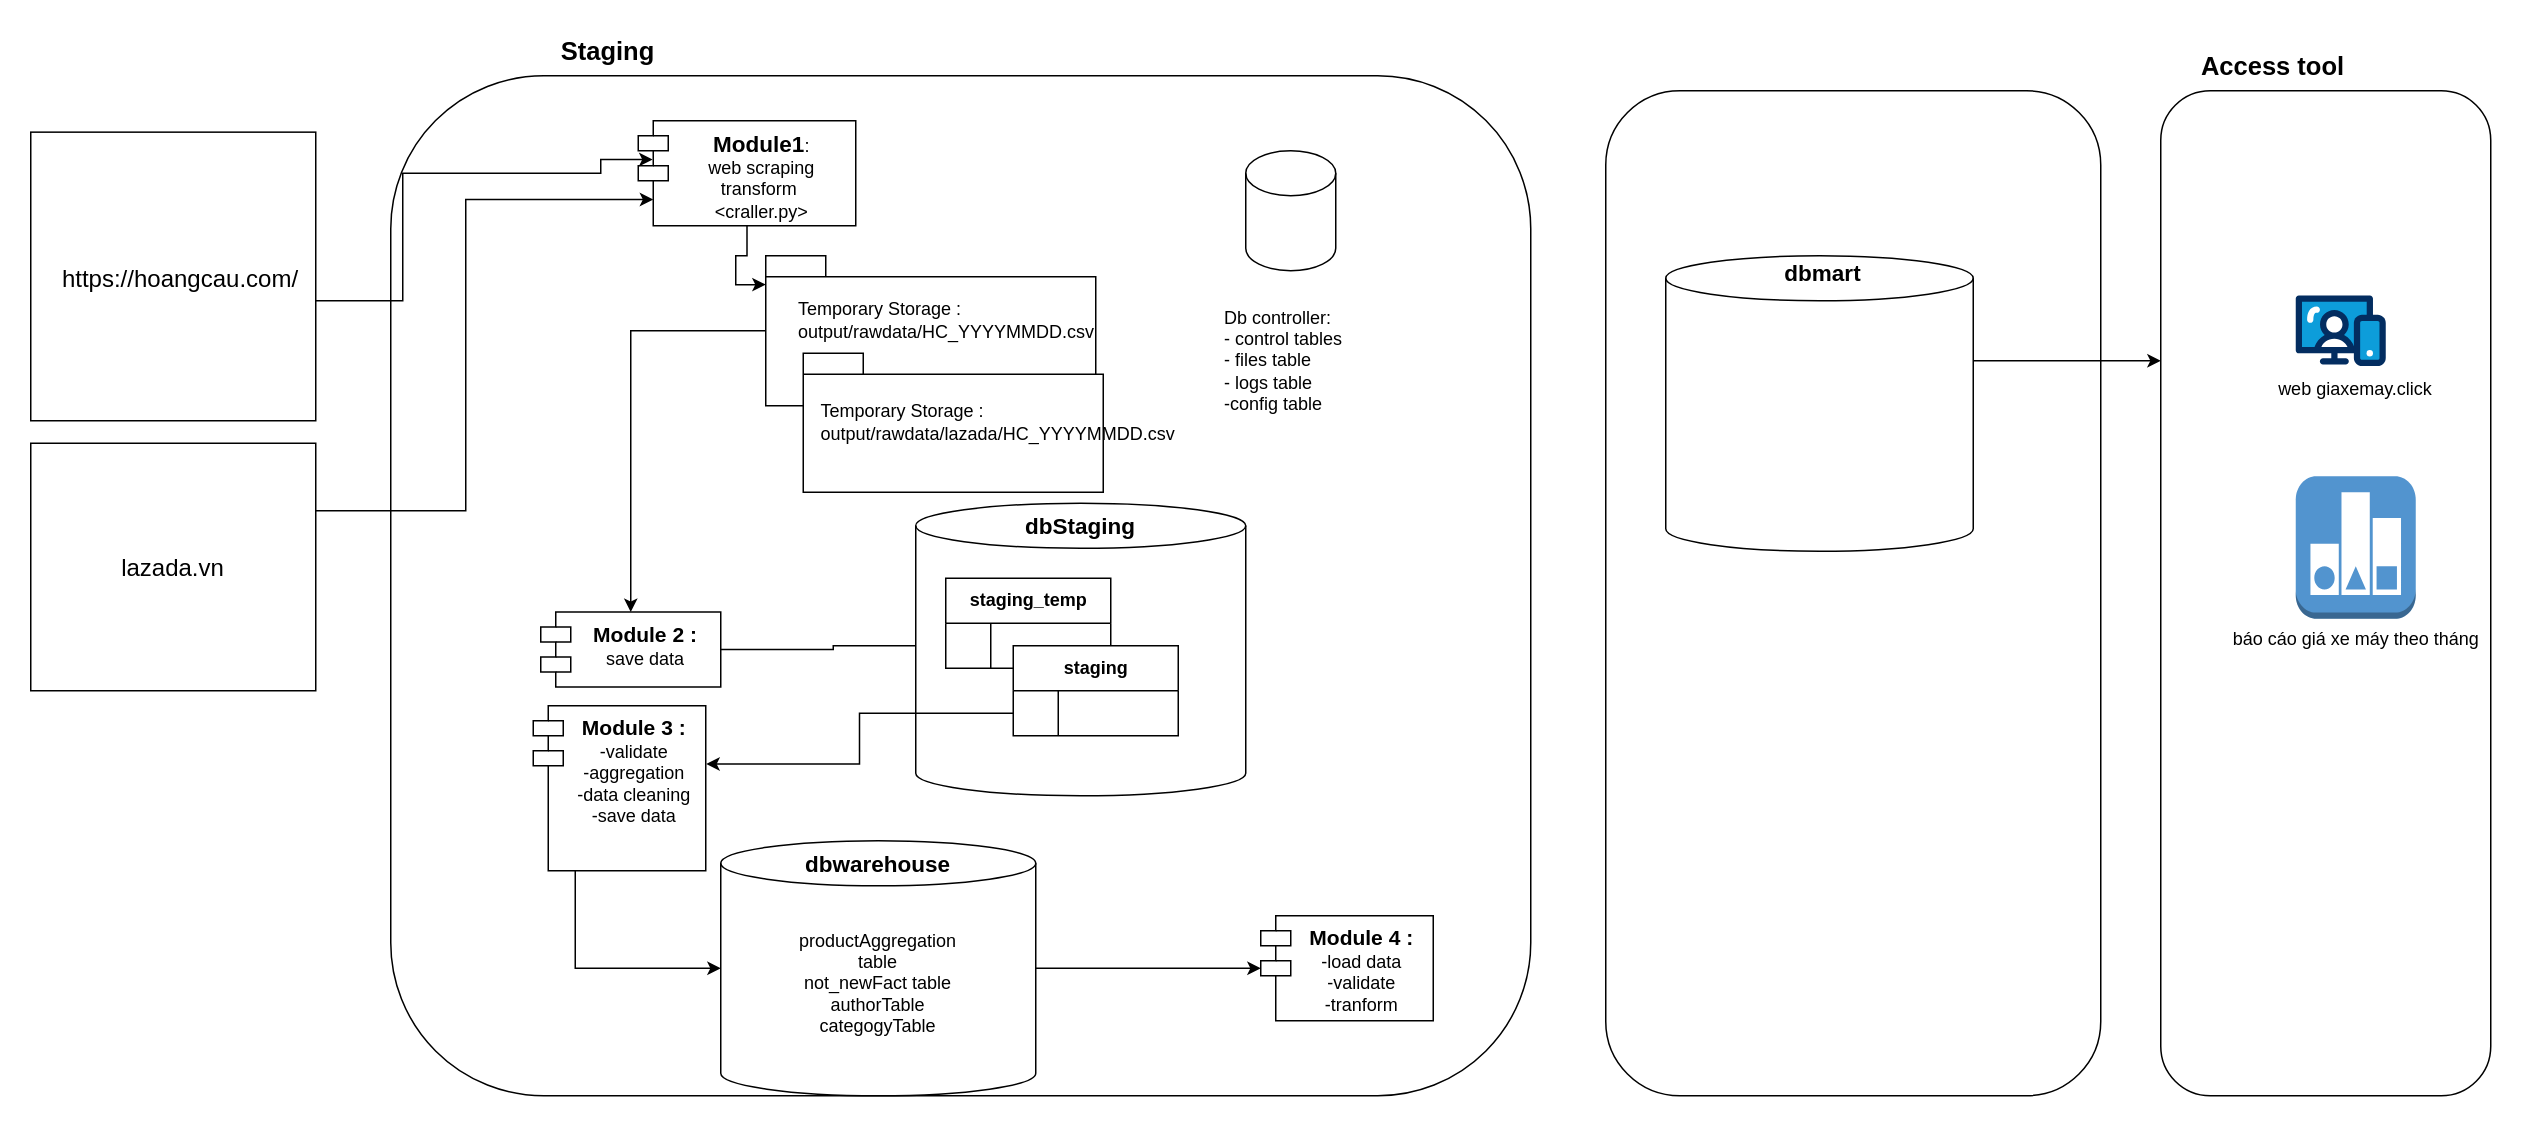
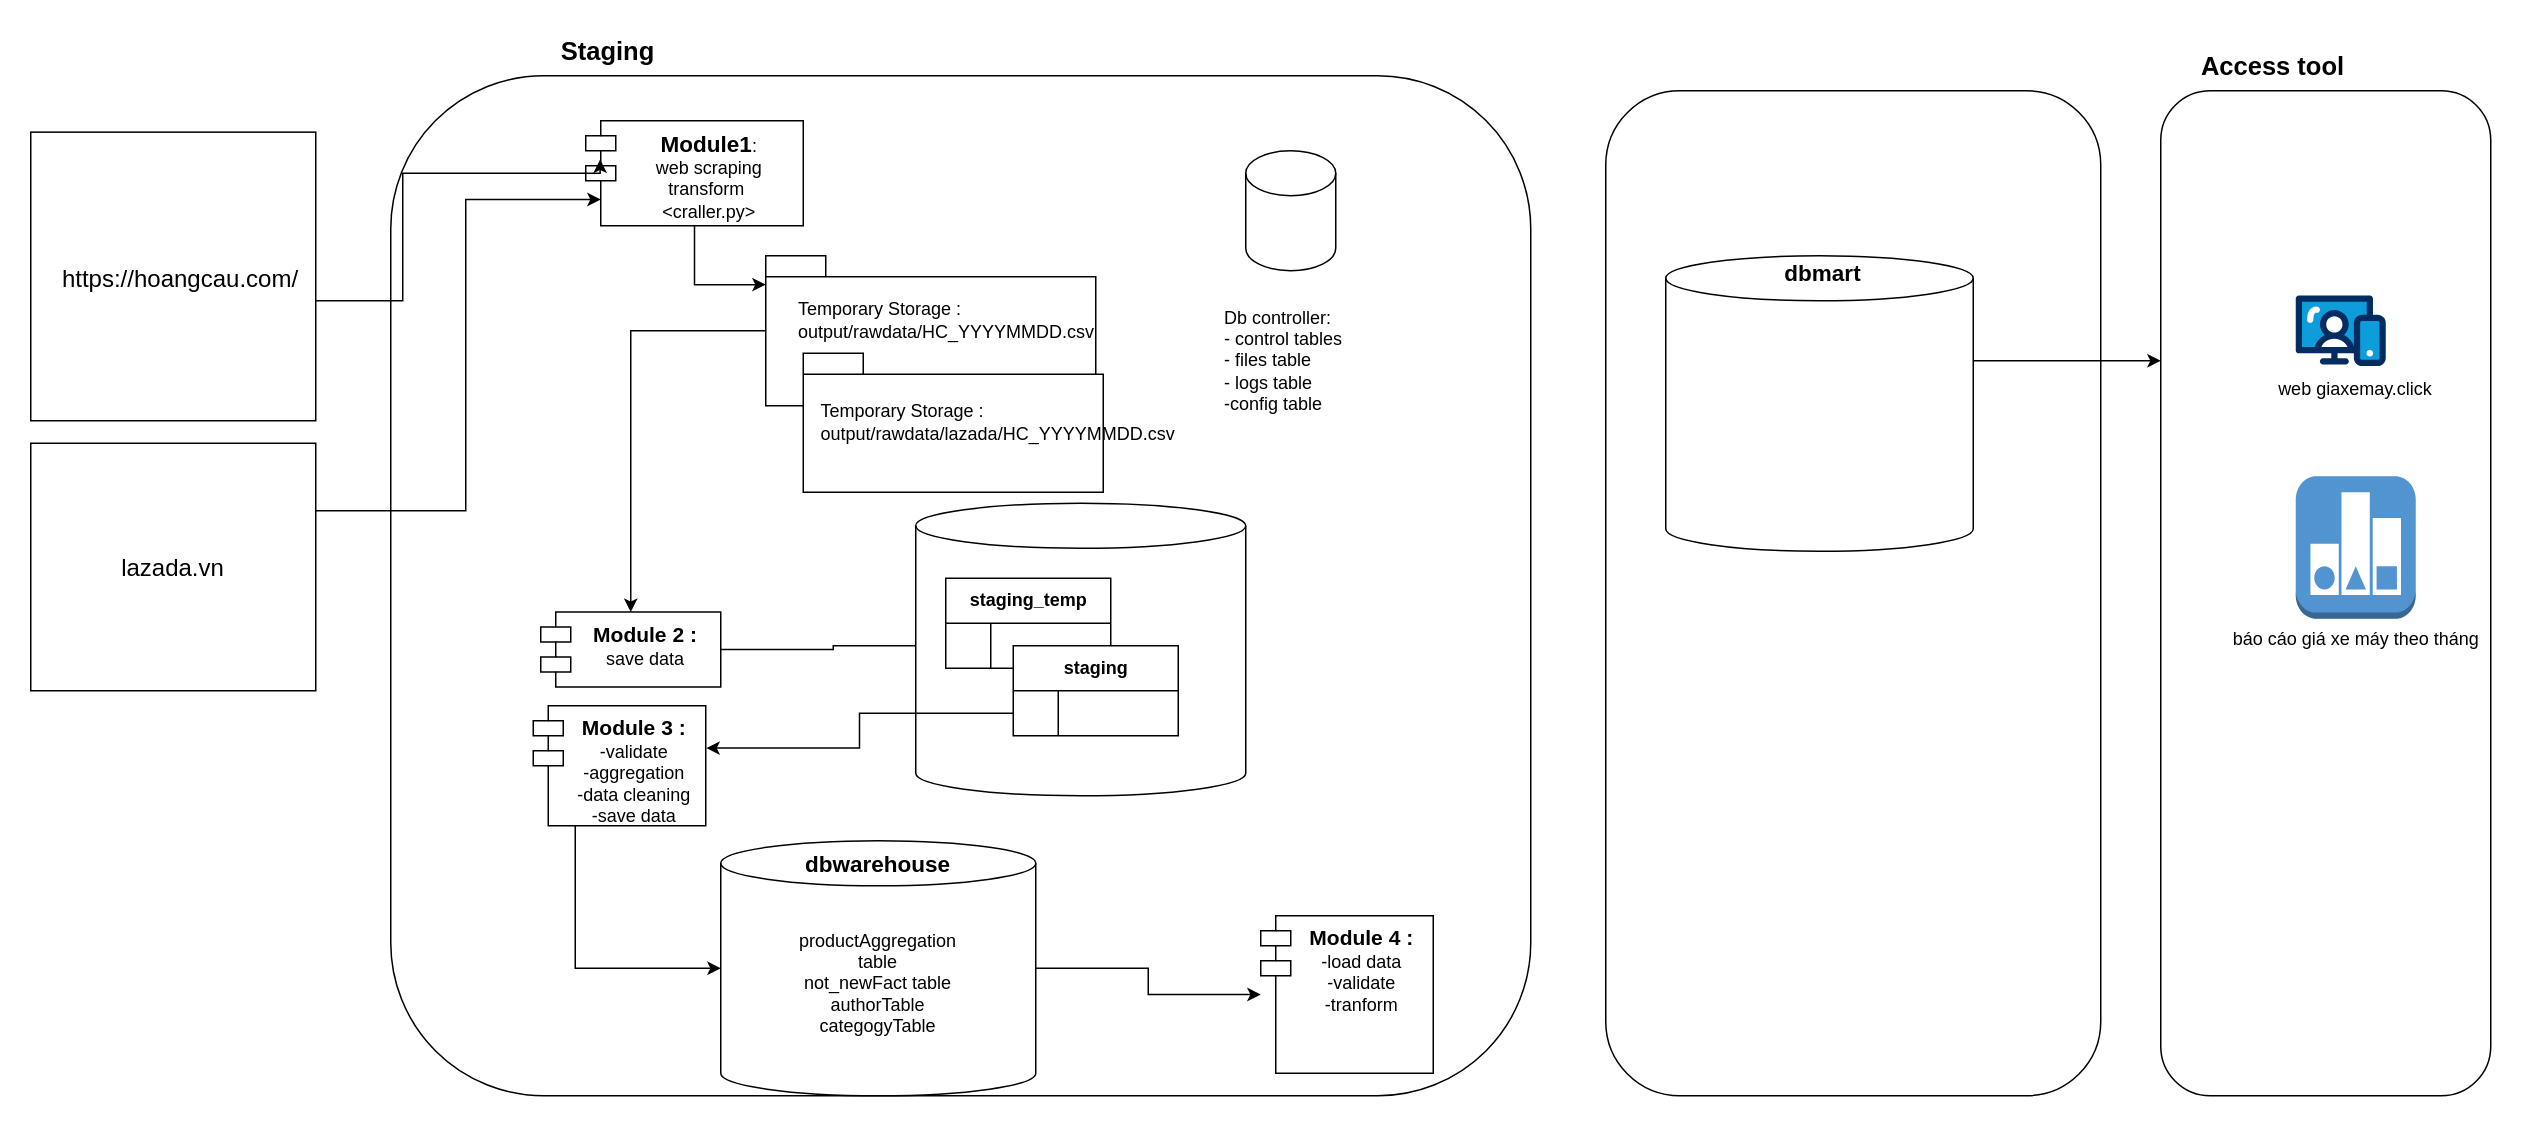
- <mxCell id="6" value="&lt;b&gt;&lt;font style=&quot;font-size: 15px;&quot;&gt;Module1&lt;/font&gt;&lt;/b&gt;:&lt;br&gt;web scraping&lt;br&gt;transform&amp;nbsp;&lt;br&gt;&amp;lt;craller.py&amp;gt;" style="shape=module;align=left;spacingLeft=20;align=center;verticalAlign=top;whiteSpace=wrap;html=1;" vertex="1" parent="1"><mxGeometry x="425" y="80" width="145" height="70" as="geometry" /></mxCell>
+ <mxCell id="6" value="&lt;b&gt;&lt;font style=&quot;font-size: 15px;&quot;&gt;Module1&lt;/font&gt;&lt;/b&gt;:&lt;br&gt;web scraping&lt;br&gt;transform&amp;nbsp;&lt;br&gt;&amp;lt;craller.py&amp;gt;" style="shape=module;align=left;spacingLeft=20;align=center;verticalAlign=top;whiteSpace=wrap;html=1;" vertex="1" parent="1"><mxGeometry x="390" y="80" width="145" height="70" as="geometry" /></mxCell>
- <mxCell id="15" value="&lt;b&gt;&lt;font style=&quot;font-size: 15px;&quot;&gt;dbStaging&lt;/font&gt;&lt;/b&gt;" style="text;html=1;align=center;verticalAlign=middle;whiteSpace=wrap;rounded=0;" vertex="1" parent="1"><mxGeometry x="640" y="335" width="160" height="30" as="geometry" /></mxCell>
- <mxCell id="16" value="&lt;b&gt;&lt;font style=&quot;font-size: 14px;&quot;&gt;Module 3 :&lt;br&gt;&lt;/font&gt;&lt;/b&gt;-validate&lt;br&gt;-aggregation&lt;br&gt;-data cleaning&lt;br&gt;&lt;div&gt;-save data&lt;br&gt;&lt;div&gt;&lt;br&gt;&lt;/div&gt;&lt;/div&gt;" style="shape=module;align=left;spacingLeft=20;align=center;verticalAlign=top;whiteSpace=wrap;html=1;" vertex="1" parent="1"><mxGeometry x="355" y="470" width="115" height="110" as="geometry" /></mxCell>
+ <mxCell id="16" value="&lt;b&gt;&lt;font style=&quot;font-size: 14px;&quot;&gt;Module 3 :&lt;br&gt;&lt;/font&gt;&lt;/b&gt;-validate&lt;br&gt;-aggregation&lt;br&gt;-data cleaning&lt;br&gt;&lt;div&gt;-save data&lt;br&gt;&lt;div&gt;&lt;br&gt;&lt;/div&gt;&lt;/div&gt;" style="shape=module;align=left;spacingLeft=20;align=center;verticalAlign=top;whiteSpace=wrap;html=1;" vertex="1" parent="1"><mxGeometry x="355" y="470" width="115" height="80" as="geometry" /></mxCell>
- <mxCell id="20" value="&lt;b&gt;&lt;font style=&quot;font-size: 14px;&quot;&gt;Module 4 :&lt;/font&gt;&lt;/b&gt;&lt;div&gt;-load data&lt;br&gt;-validate&lt;br&gt;-tranform&lt;/div&gt;" style="shape=module;align=left;spacingLeft=20;align=center;verticalAlign=top;whiteSpace=wrap;html=1;" vertex="1" parent="1"><mxGeometry x="840" y="610" width="115" height="70" as="geometry" /></mxCell>
+ <mxCell id="20" value="&lt;b&gt;&lt;font style=&quot;font-size: 14px;&quot;&gt;Module 4 :&lt;/font&gt;&lt;/b&gt;&lt;div&gt;-load data&lt;br&gt;-validate&lt;br&gt;-tranform&lt;/div&gt;" style="shape=module;align=left;spacingLeft=20;align=center;verticalAlign=top;whiteSpace=wrap;html=1;" vertex="1" parent="1"><mxGeometry x="840" y="610" width="115" height="105" as="geometry" /></mxCell>
